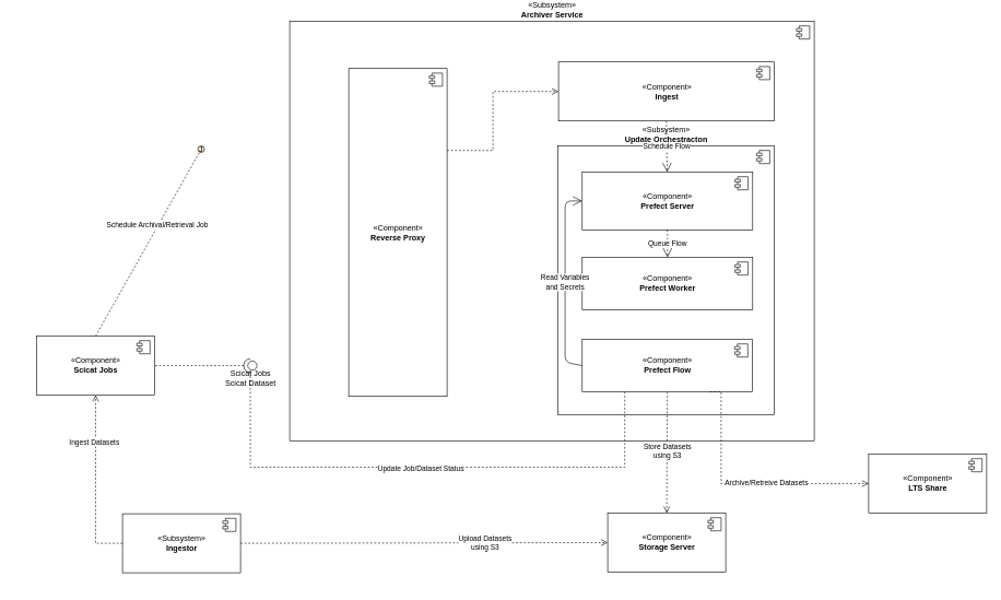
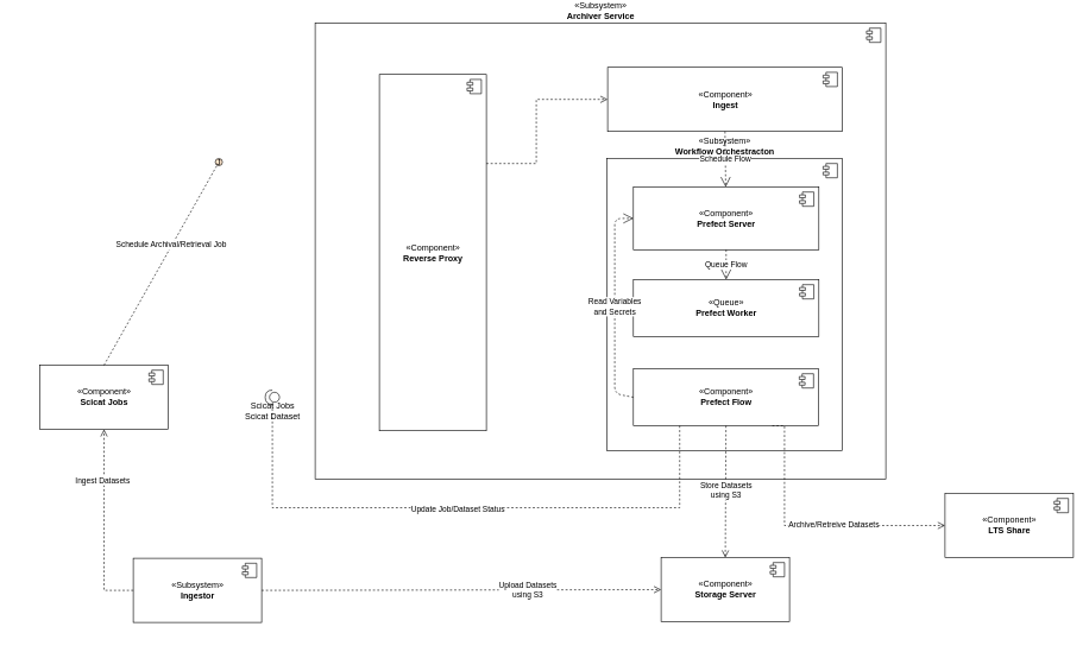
- <mxCell id="11" value="&lt;div style=&quot;text-align: center;&quot;&gt;&lt;span style=&quot;background-color: initial;&quot;&gt;«Subsystem»&lt;/span&gt;&lt;/div&gt;&lt;b&gt;Update Orchestracton&lt;/b&gt;" style="html=1;dropTarget=0;labelPosition=center;verticalLabelPosition=top;align=center;verticalAlign=bottom;" vertex="1" parent="10"><mxGeometry width="330" height="410" as="geometry" /></mxCell>
+ <mxCell id="11" value="&lt;div style=&quot;text-align: center;&quot;&gt;&lt;span style=&quot;background-color: initial;&quot;&gt;«Subsystem»&lt;/span&gt;&lt;/div&gt;&lt;b&gt;Workflow Orchestracton&lt;/b&gt;" style="html=1;dropTarget=0;labelPosition=center;verticalLabelPosition=top;align=center;verticalAlign=bottom;" vertex="1" parent="10"><mxGeometry width="330" height="410" as="geometry" /></mxCell>
- <mxCell id="20" value="Read Variables&lt;br&gt;and Secrets" style="endArrow=open;endSize=12;dashed=0;html=1;exitX=0;exitY=0.5;exitDx=0;exitDy=0;entryX=0;entryY=0.5;entryDx=0;entryDy=0;" edge="1" parent="10" source="17" target="13"><mxGeometry width="160" relative="1" as="geometry"><mxPoint x="1324.434" y="352" as="sourcePoint" /><mxPoint x="1324.574" y="410" as="targetPoint" /><Array as="points"><mxPoint x="10.85" y="330" /><mxPoint x="10.85" y="240" /><mxPoint x="10.85" y="84" /></Array></mxGeometry></mxCell>
+ <mxCell id="20" value="Read Variables&lt;br&gt;and Secrets" style="endArrow=open;endSize=12;dashed=1;html=1;exitX=0;exitY=0.5;exitDx=0;exitDy=0;entryX=0;entryY=0.5;entryDx=0;entryDy=0;" edge="1" parent="10" source="17" target="13"><mxGeometry width="160" relative="1" as="geometry"><mxPoint x="1324.434" y="352" as="sourcePoint" /><mxPoint x="1324.574" y="410" as="targetPoint" /><Array as="points"><mxPoint x="10.85" y="330" /><mxPoint x="10.85" y="240" /><mxPoint x="10.85" y="84" /></Array></mxGeometry></mxCell>
- <mxCell id="15" value="«Component»&lt;br&gt;&lt;b&gt;Prefect Worker&lt;/b&gt;" style="html=1;dropTarget=0;" parent="10" vertex="1"><mxGeometry x="37" y="170" width="260" height="80" as="geometry" /></mxCell>
+ <mxCell id="15" value="«Queue»&lt;br&gt;&lt;b&gt;Prefect Worker&lt;/b&gt;" style="html=1;dropTarget=0;" parent="10" vertex="1"><mxGeometry x="37" y="170" width="260" height="80" as="geometry" /></mxCell>
- <mxCell id="38" value="" style="rounded=0;orthogonalLoop=1;jettySize=auto;html=1;endArrow=none;endFill=0;sketch=0;targetPerimeterSpacing=0;dashed=1;fontFamily=Helvetica;fontSize=11;fontColor=default;align=center;startSize=8;endSize=8;strokeColor=default;edgeStyle=elbowEdgeStyle;elbow=horizontal;startArrow=none;" parent="1" source="43" target="24" edge="1"><mxGeometry width="50" height="50" relative="1" as="geometry"><mxPoint x="716" y="862.5" as="sourcePoint" /><mxPoint x="906" y="375" as="targetPoint" /><Array as="points" /></mxGeometry></mxCell>
